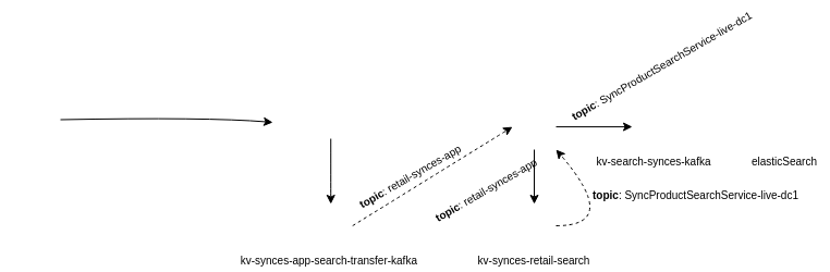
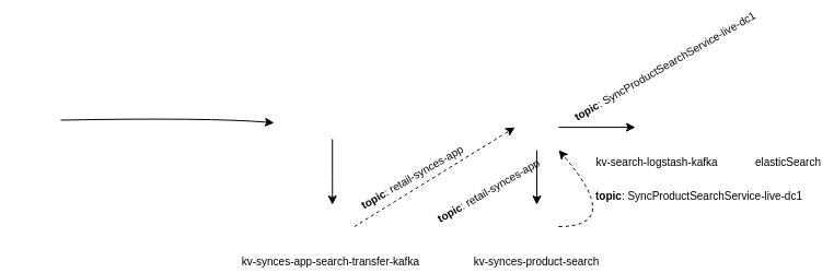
- <mxCell id="13" value="kv-search-synces-kafka" style="shape=image;verticalLabelPosition=bottom;labelBackgroundColor=default;verticalAlign=top;aspect=fixed;imageAspect=0;image=https://cdn-icons-png.freepik.com/512/6387/6387426.png;fontSize=10;" vertex="1" parent="1"><mxGeometry x="580" y="69.1" width="40" height="40" as="geometry" /></mxCell>
+ <mxCell id="13" value="kv-search-logstash-kafka" style="shape=image;verticalLabelPosition=bottom;labelBackgroundColor=default;verticalAlign=top;aspect=fixed;imageAspect=0;image=https://cdn-icons-png.freepik.com/512/6387/6387426.png;fontSize=10;" vertex="1" parent="1"><mxGeometry x="580" y="69.1" width="40" height="40" as="geometry" /></mxCell>
- <mxCell id="12" value="kv-synces-retail-search" style="shape=image;verticalLabelPosition=bottom;labelBackgroundColor=default;verticalAlign=top;aspect=fixed;imageAspect=0;image=https://cdn-icons-png.freepik.com/512/6387/6387426.png;fontSize=10;" vertex="1" parent="1"><mxGeometry x="470" y="160" width="40" height="40" as="geometry" /></mxCell>
+ <mxCell id="12" value="kv-synces-product-search" style="shape=image;verticalLabelPosition=bottom;labelBackgroundColor=default;verticalAlign=top;aspect=fixed;imageAspect=0;image=https://cdn-icons-png.freepik.com/512/6387/6387426.png;fontSize=10;" vertex="1" parent="1"><mxGeometry x="470" y="160" width="40" height="40" as="geometry" /></mxCell>
